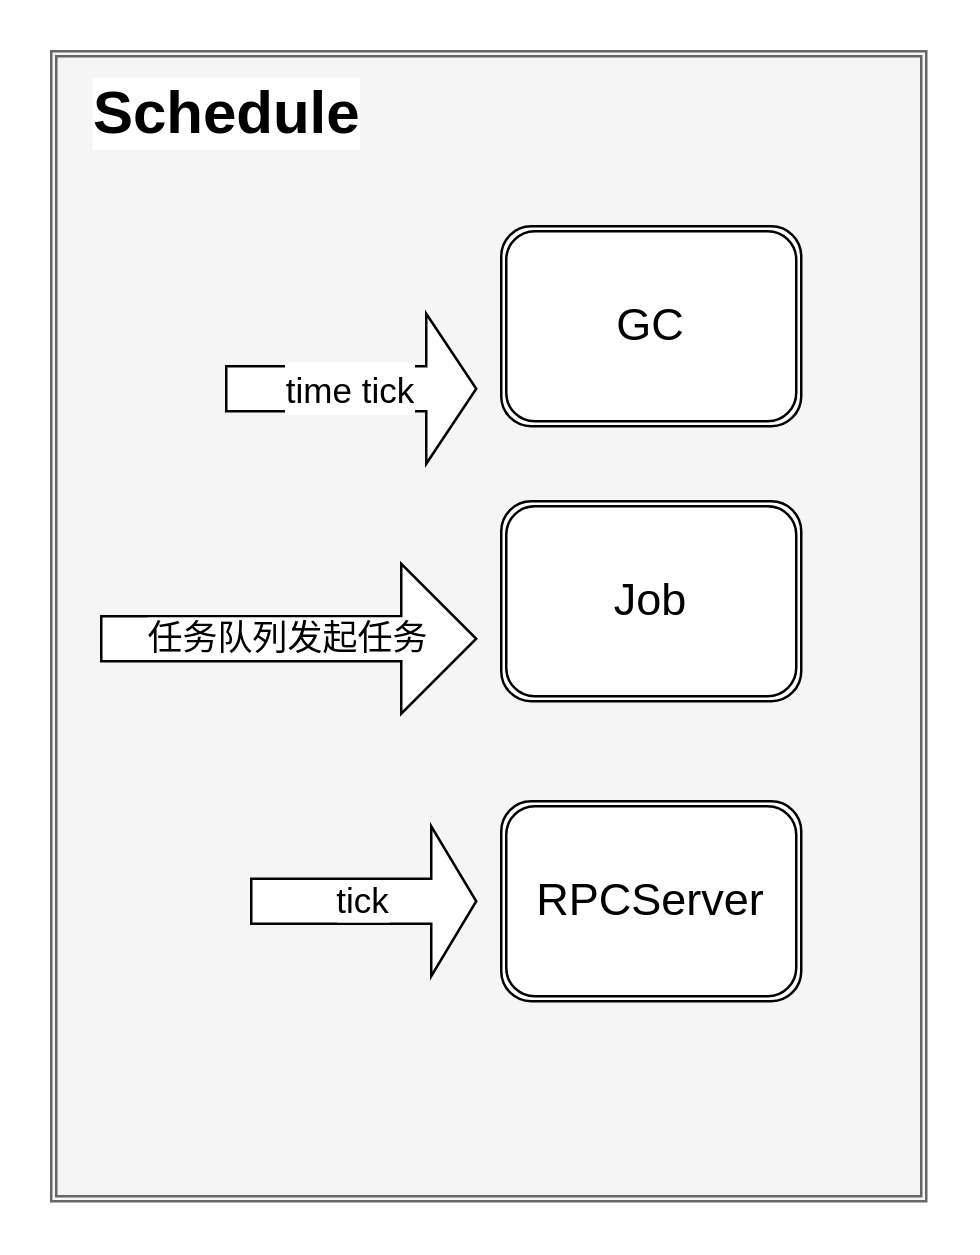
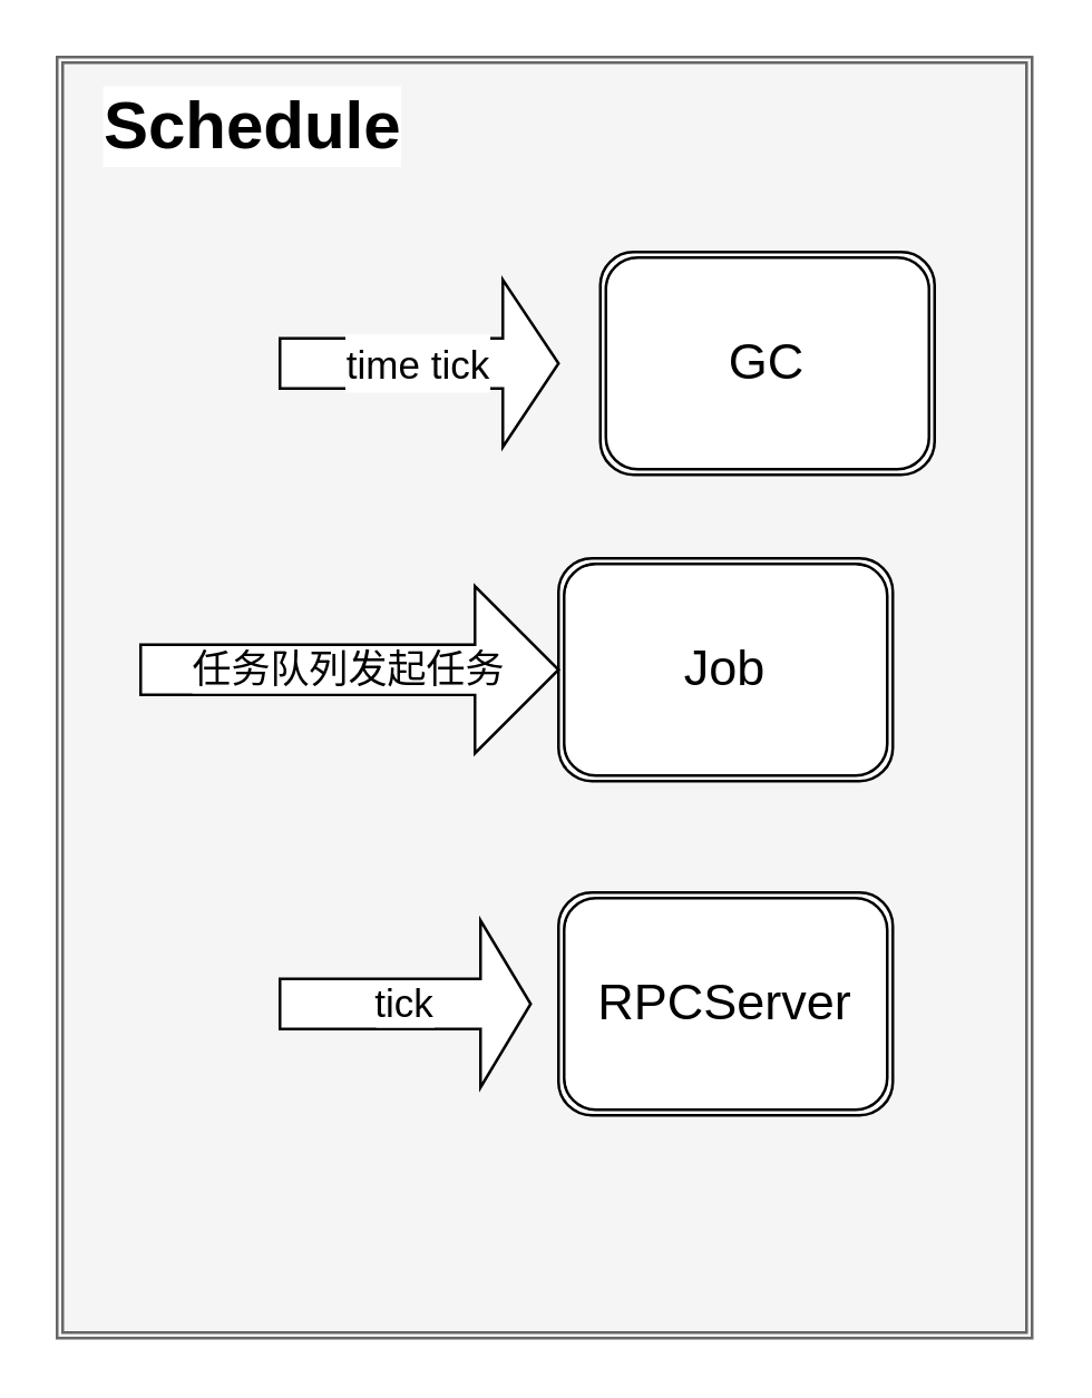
- <mxCell id="4" value="&lt;font style=&quot;font-size: 18px;&quot;&gt;GC&lt;/font&gt;" style="shape=ext;double=1;rounded=1;whiteSpace=wrap;html=1;labelBackgroundColor=#FFFFFF;fontFamily=Helvetica;fontSize=16;fontColor=#000000;" vertex="1" parent="1"><mxGeometry x="200" y="90" width="120" height="80" as="geometry" /></mxCell>
+ <mxCell id="4" value="&lt;font style=&quot;font-size: 18px;&quot;&gt;GC&lt;/font&gt;" style="shape=ext;double=1;rounded=1;whiteSpace=wrap;html=1;labelBackgroundColor=#FFFFFF;fontFamily=Helvetica;fontSize=16;fontColor=#000000;" vertex="1" parent="1"><mxGeometry x="215" y="90" width="120" height="80" as="geometry" /></mxCell>
- <mxCell id="7" value="&lt;font style=&quot;font-size: 14px;&quot;&gt;time tick&lt;/font&gt;" style="shape=singleArrow;whiteSpace=wrap;html=1;labelBackgroundColor=#FFFFFF;fontFamily=Helvetica;fontSize=18;fontColor=#000000;" vertex="1" parent="1"><mxGeometry x="90" y="125" width="100" height="60" as="geometry" /></mxCell>
+ <mxCell id="7" value="&lt;font style=&quot;font-size: 14px;&quot;&gt;time tick&lt;/font&gt;" style="shape=singleArrow;whiteSpace=wrap;html=1;labelBackgroundColor=#FFFFFF;fontFamily=Helvetica;fontSize=18;fontColor=#000000;" vertex="1" parent="1"><mxGeometry x="100" y="100" width="100" height="60" as="geometry" /></mxCell>
- <mxCell id="8" value="任务队列发起任务" style="shape=singleArrow;whiteSpace=wrap;html=1;labelBackgroundColor=#FFFFFF;fontFamily=Helvetica;fontSize=14;fontColor=#000000;" vertex="1" parent="1"><mxGeometry x="40" y="225" width="150" height="60" as="geometry" /></mxCell>
+ <mxCell id="8" value="任务队列发起任务" style="shape=singleArrow;whiteSpace=wrap;html=1;labelBackgroundColor=#FFFFFF;fontFamily=Helvetica;fontSize=14;fontColor=#000000;" vertex="1" parent="1"><mxGeometry x="50" y="210" width="150" height="60" as="geometry" /></mxCell>
